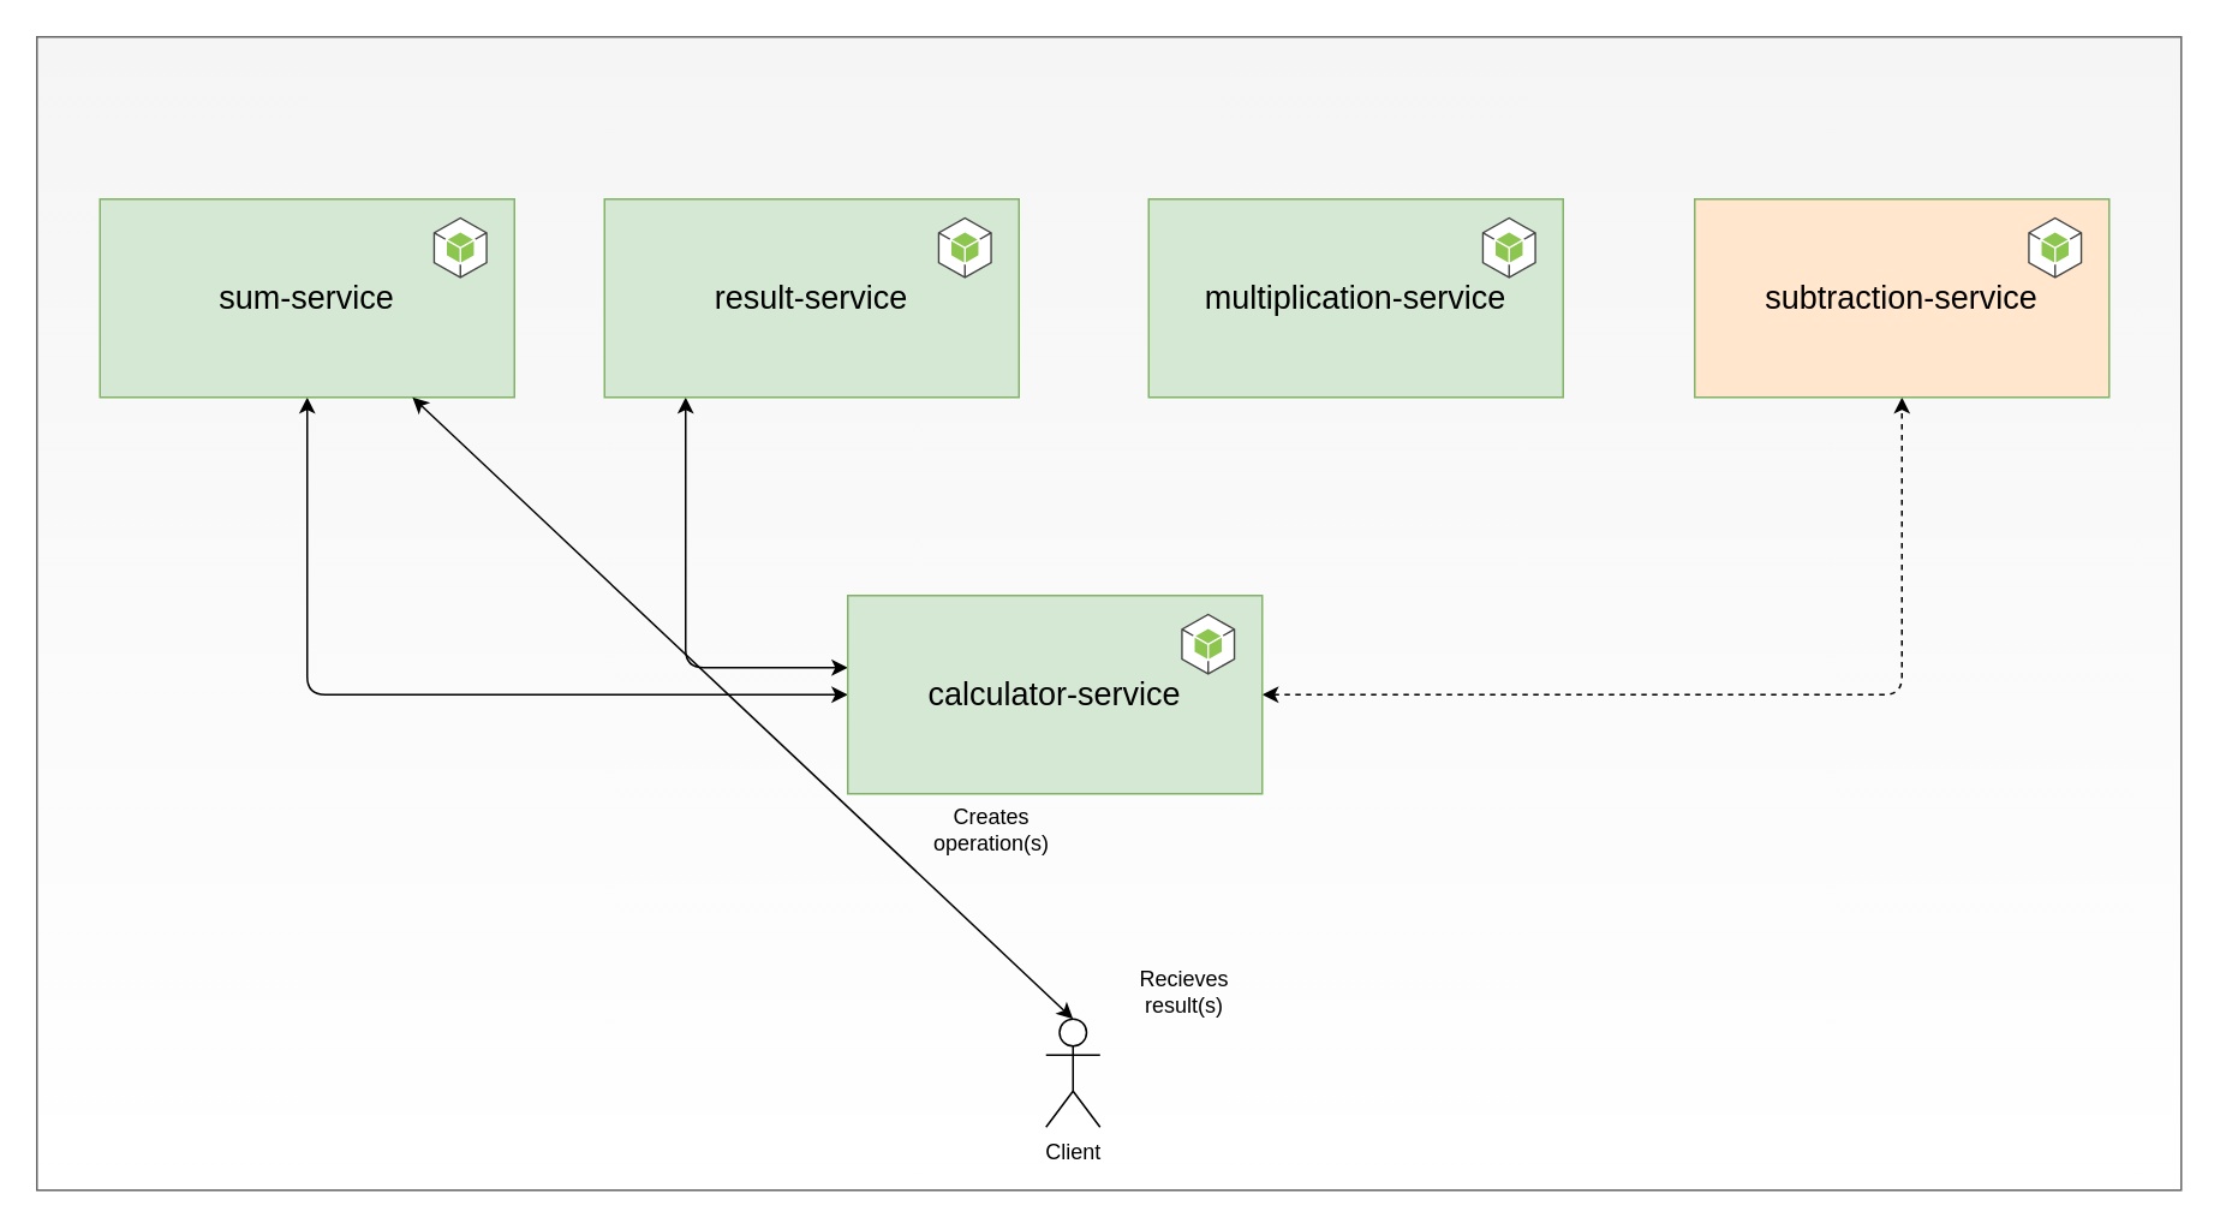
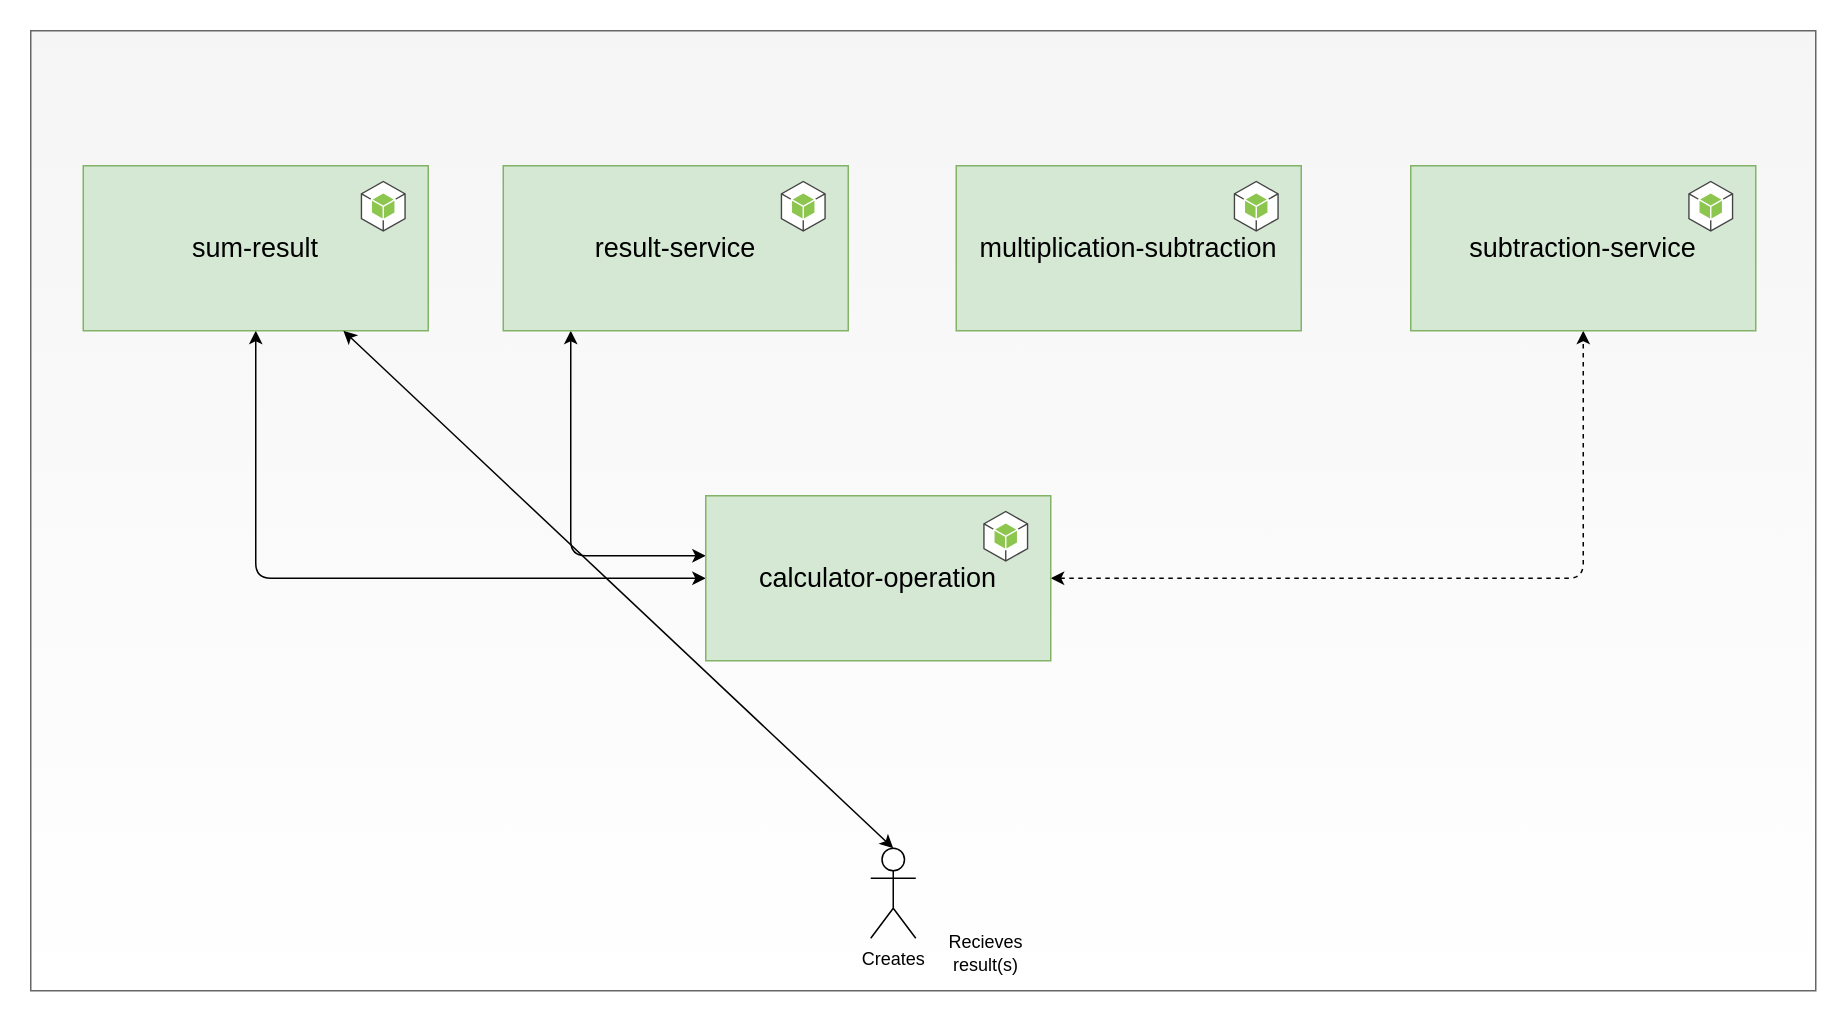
- <mxCell id="9" value="&lt;font style=&quot;font-size: 18px&quot;&gt;sum-service&lt;/font&gt;" style="rounded=0;whiteSpace=wrap;html=1;fillColor=#d5e8d4;strokeColor=#82b366;" vertex="1" parent="1"><mxGeometry x="55" y="110" width="230" height="110" as="geometry" /></mxCell>
+ <mxCell id="9" value="&lt;font style=&quot;font-size: 18px&quot;&gt;sum-result&lt;/font&gt;" style="rounded=0;whiteSpace=wrap;html=1;fillColor=#d5e8d4;strokeColor=#82b366;" vertex="1" parent="1"><mxGeometry x="55" y="110" width="230" height="110" as="geometry" /></mxCell>
- <mxCell id="13" value="&lt;font style=&quot;font-size: 18px&quot;&gt;multiplication-service&lt;/font&gt;" style="rounded=0;whiteSpace=wrap;html=1;fillColor=#d5e8d4;strokeColor=#82b366;" vertex="1" parent="1"><mxGeometry x="637" y="110" width="230" height="110" as="geometry" /></mxCell>
+ <mxCell id="13" value="&lt;font style=&quot;font-size: 18px&quot;&gt;multiplication-subtraction&lt;/font&gt;" style="rounded=0;whiteSpace=wrap;html=1;fillColor=#d5e8d4;strokeColor=#82b366;" vertex="1" parent="1"><mxGeometry x="637" y="110" width="230" height="110" as="geometry" /></mxCell>
- <mxCell id="15" value="&lt;font style=&quot;font-size: 18px&quot;&gt;subtraction-service&lt;/font&gt;" style="rounded=0;whiteSpace=wrap;html=1;fillColor=#ffe6cc;strokeColor=#82b366;" vertex="1" parent="1"><mxGeometry x="940" y="110" width="230" height="110" as="geometry" /></mxCell>
+ <mxCell id="15" value="&lt;font style=&quot;font-size: 18px&quot;&gt;subtraction-service&lt;/font&gt;" style="rounded=0;whiteSpace=wrap;html=1;fillColor=#d5e8d4;strokeColor=#82b366;" vertex="1" parent="1"><mxGeometry x="940" y="110" width="230" height="110" as="geometry" /></mxCell>
- <mxCell id="7" value="&lt;font style=&quot;font-size: 18px&quot;&gt;calculator-service&lt;/font&gt;" style="rounded=0;whiteSpace=wrap;html=1;fillColor=#d5e8d4;strokeColor=#82b366;" vertex="1" parent="1"><mxGeometry x="470" y="330" width="230" height="110" as="geometry" /></mxCell>
+ <mxCell id="7" value="&lt;font style=&quot;font-size: 18px&quot;&gt;calculator-operation&lt;/font&gt;" style="rounded=0;whiteSpace=wrap;html=1;fillColor=#d5e8d4;strokeColor=#82b366;" vertex="1" parent="1"><mxGeometry x="470" y="330" width="230" height="110" as="geometry" /></mxCell>
- <mxCell id="17" value="Creates operation(s)" style="text;html=1;strokeColor=none;fillColor=none;align=center;verticalAlign=middle;whiteSpace=wrap;rounded=0;shadow=0;glass=0;sketch=0;" vertex="1" parent="1"><mxGeometry x="530" y="450" width="40" height="20" as="geometry" /></mxCell>
- <mxCell id="19" value="Recieves&lt;br&gt;result(s)" style="text;html=1;strokeColor=none;fillColor=none;align=center;verticalAlign=middle;whiteSpace=wrap;rounded=0;shadow=0;glass=0;sketch=0;" vertex="1" parent="1"><mxGeometry x="637" y="540" width="40" height="20" as="geometry" /></mxCell>
+ <mxCell id="19" value="Recieves&lt;br&gt;result(s)" style="text;html=1;strokeColor=none;fillColor=none;align=center;verticalAlign=middle;whiteSpace=wrap;rounded=0;shadow=0;glass=0;sketch=0;" vertex="1" parent="1"><mxGeometry x="637" y="625" width="40" height="20" as="geometry" /></mxCell>
- <mxCell id="3" value="Client" style="shape=umlActor;verticalLabelPosition=bottom;verticalAlign=top;html=1;outlineConnect=0;" vertex="1" parent="1"><mxGeometry x="580" y="565" width="30" height="60" as="geometry" /></mxCell>
+ <mxCell id="3" value="Creates" style="shape=umlActor;verticalLabelPosition=bottom;verticalAlign=top;html=1;outlineConnect=0;" vertex="1" parent="1"><mxGeometry x="580" y="565" width="30" height="60" as="geometry" /></mxCell>
